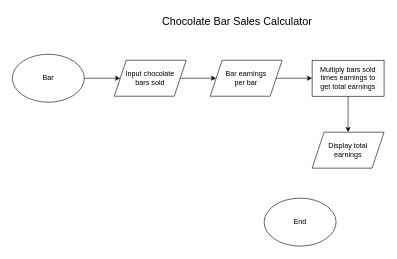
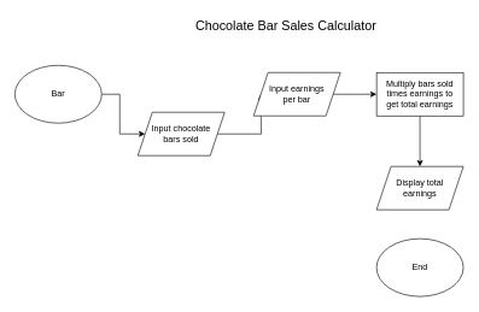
- <mxCell id="5" value="&lt;div&gt;Input chocolate&lt;/div&gt;&lt;div&gt;bars sold&lt;br&gt;&lt;/div&gt;" style="shape=parallelogram;perimeter=parallelogramPerimeter;whiteSpace=wrap;html=1;fixedSize=1;" vertex="1" parent="1"><mxGeometry x="190" y="100" width="120" height="60" as="geometry" /></mxCell>
+ <mxCell id="5" value="&lt;div&gt;Input chocolate&lt;/div&gt;&lt;div&gt;bars sold&lt;br&gt;&lt;/div&gt;" style="shape=parallelogram;perimeter=parallelogramPerimeter;whiteSpace=wrap;html=1;fixedSize=1;" vertex="1" parent="1"><mxGeometry x="190" y="155" width="120" height="60" as="geometry" /></mxCell>
- <mxCell id="8" value="&lt;div&gt;Bar earnings&lt;/div&gt;&lt;div&gt;per bar&lt;br&gt;&lt;/div&gt;" style="shape=parallelogram;perimeter=parallelogramPerimeter;whiteSpace=wrap;html=1;fixedSize=1;" vertex="1" parent="1"><mxGeometry x="350" y="100" width="120" height="60" as="geometry" /></mxCell>
+ <mxCell id="8" value="&lt;div&gt;Input earnings&lt;/div&gt;&lt;div&gt;per bar&lt;br&gt;&lt;/div&gt;" style="shape=parallelogram;perimeter=parallelogramPerimeter;whiteSpace=wrap;html=1;fixedSize=1;" vertex="1" parent="1"><mxGeometry x="350" y="100" width="120" height="60" as="geometry" /></mxCell>
- <mxCell id="11" value="&lt;div&gt;Display total&lt;/div&gt;&lt;div&gt;earnings&lt;br&gt;&lt;/div&gt;" style="shape=parallelogram;perimeter=parallelogramPerimeter;whiteSpace=wrap;html=1;fixedSize=1;fontSize=12;" vertex="1" parent="1"><mxGeometry x="520" y="220" width="120" height="60" as="geometry" /></mxCell>
+ <mxCell id="11" value="&lt;div&gt;Display total&lt;/div&gt;&lt;div&gt;earnings&lt;br&gt;&lt;/div&gt;" style="shape=parallelogram;perimeter=parallelogramPerimeter;whiteSpace=wrap;html=1;fixedSize=1;fontSize=12;" vertex="1" parent="1"><mxGeometry x="520" y="230" width="120" height="60" as="geometry" /></mxCell>
- <mxCell id="12" value="End" style="ellipse;whiteSpace=wrap;html=1;fontSize=12;" vertex="1" parent="1"><mxGeometry x="440" y="330" width="120" height="80" as="geometry" /></mxCell>
+ <mxCell id="12" value="End" style="ellipse;whiteSpace=wrap;html=1;fontSize=12;" vertex="1" parent="1"><mxGeometry x="520" y="330" width="120" height="80" as="geometry" /></mxCell>
